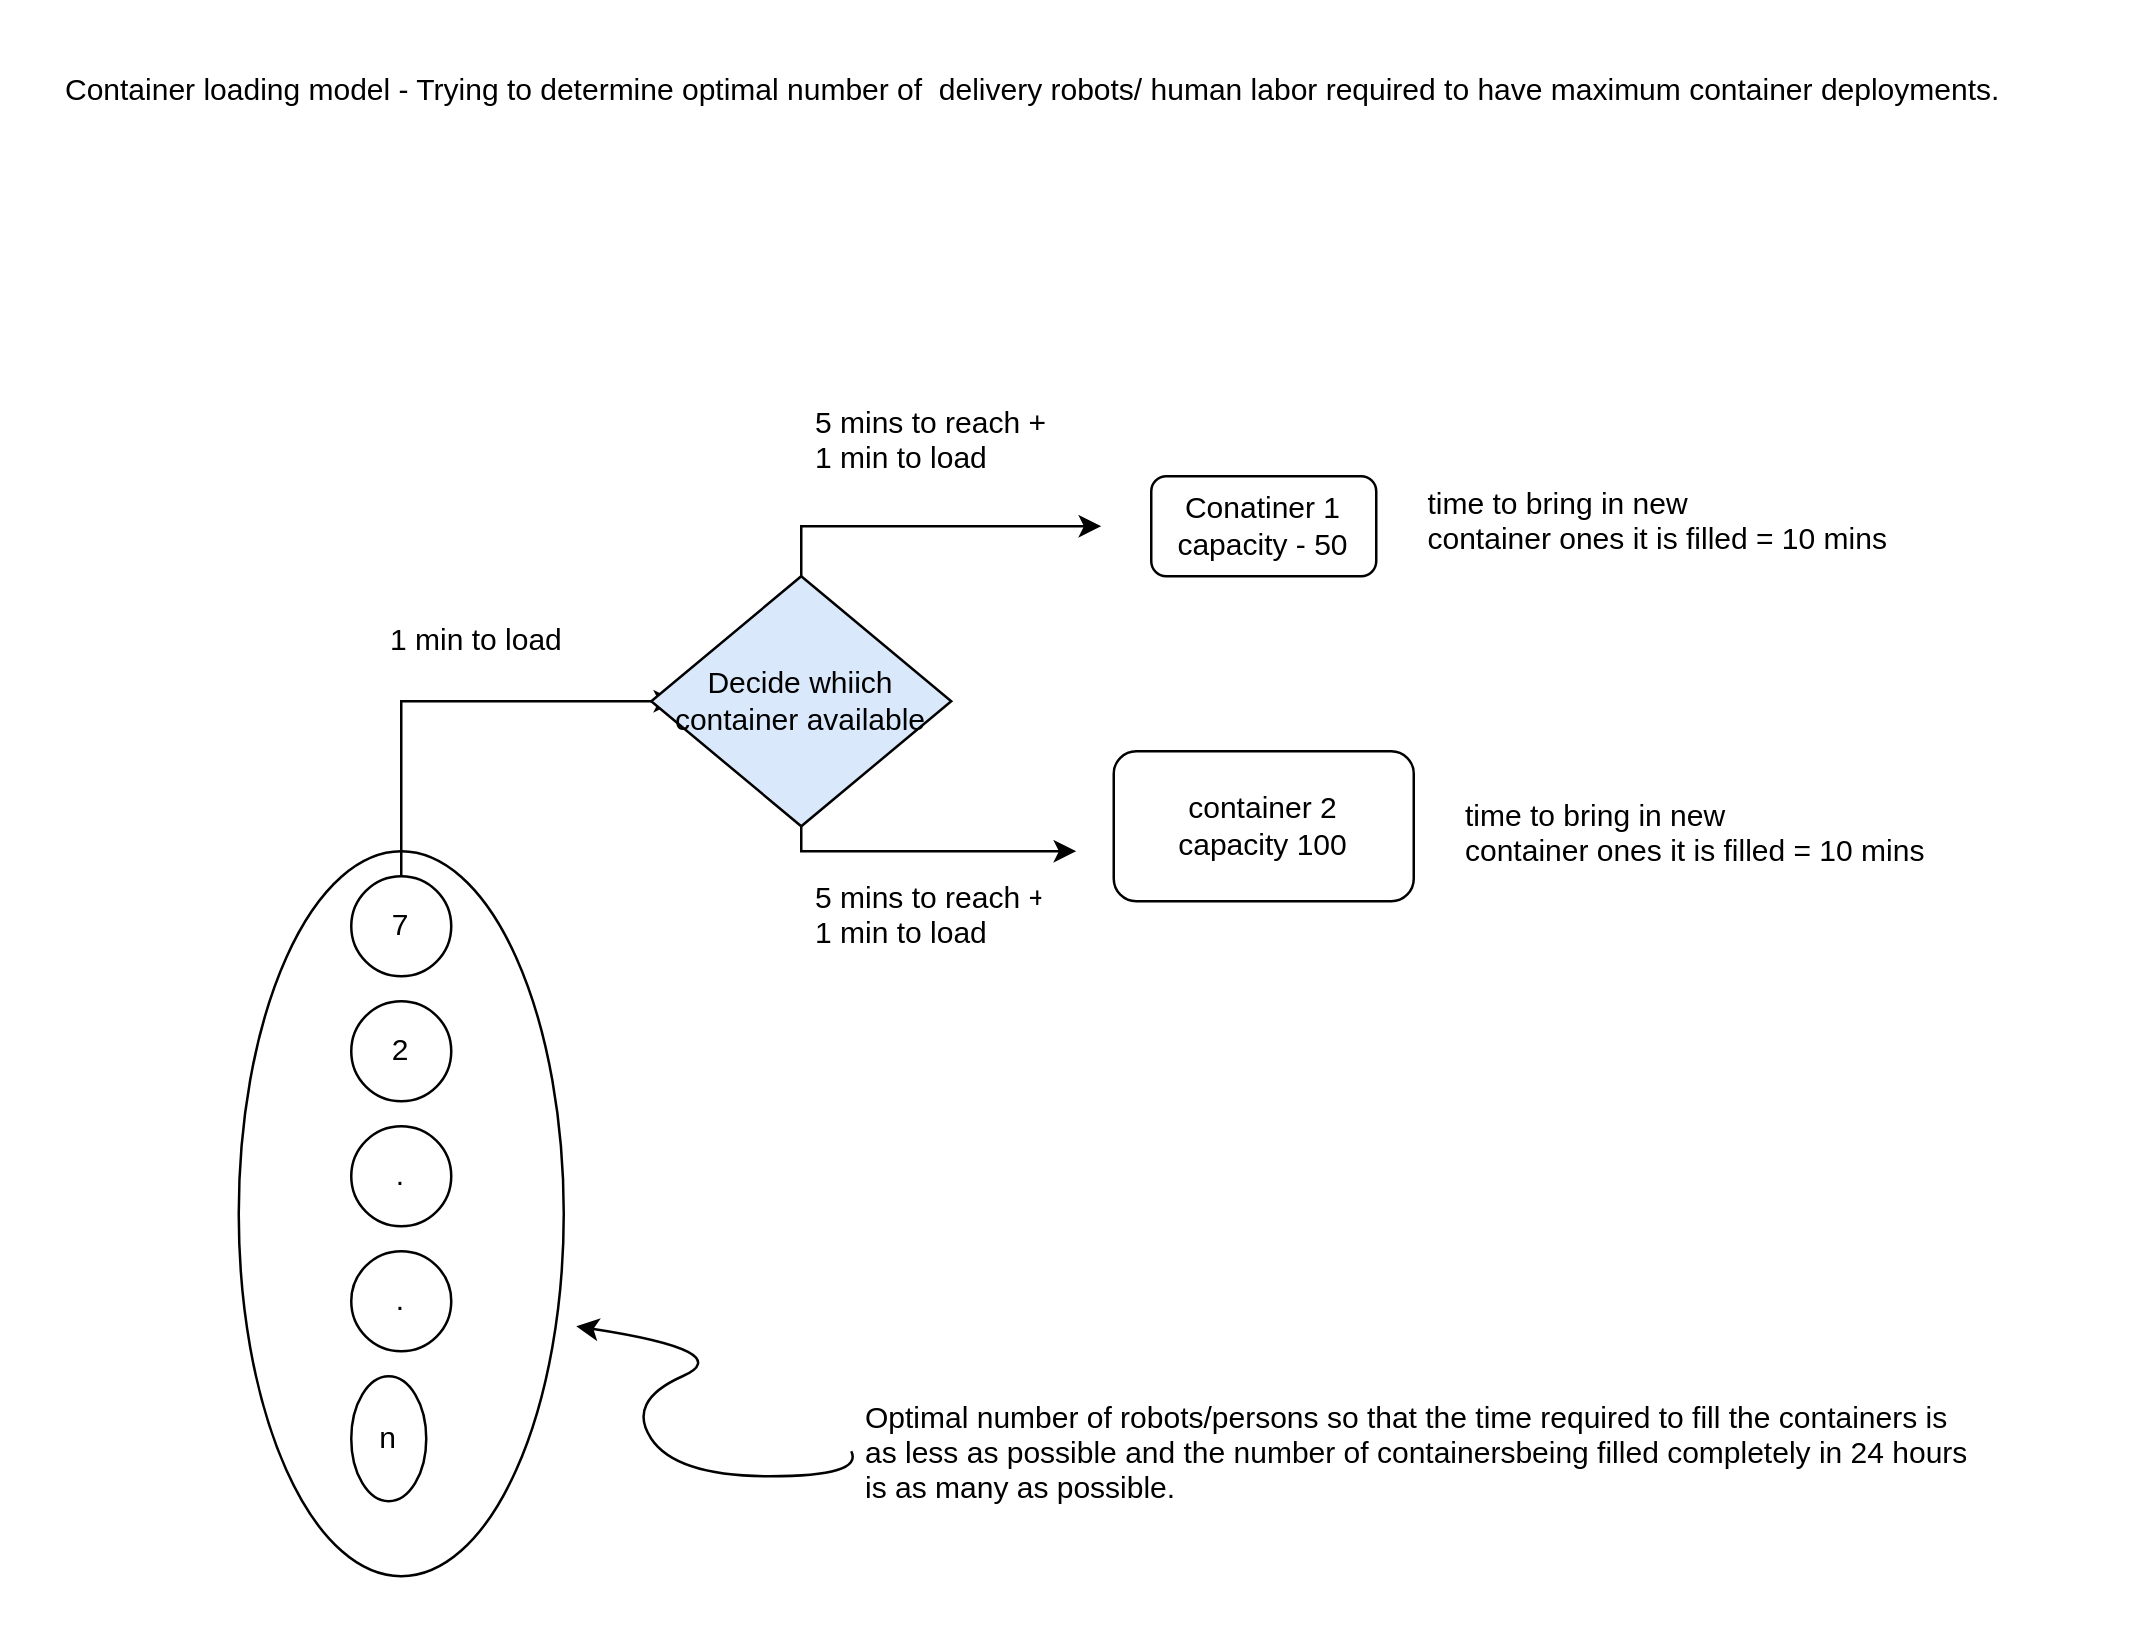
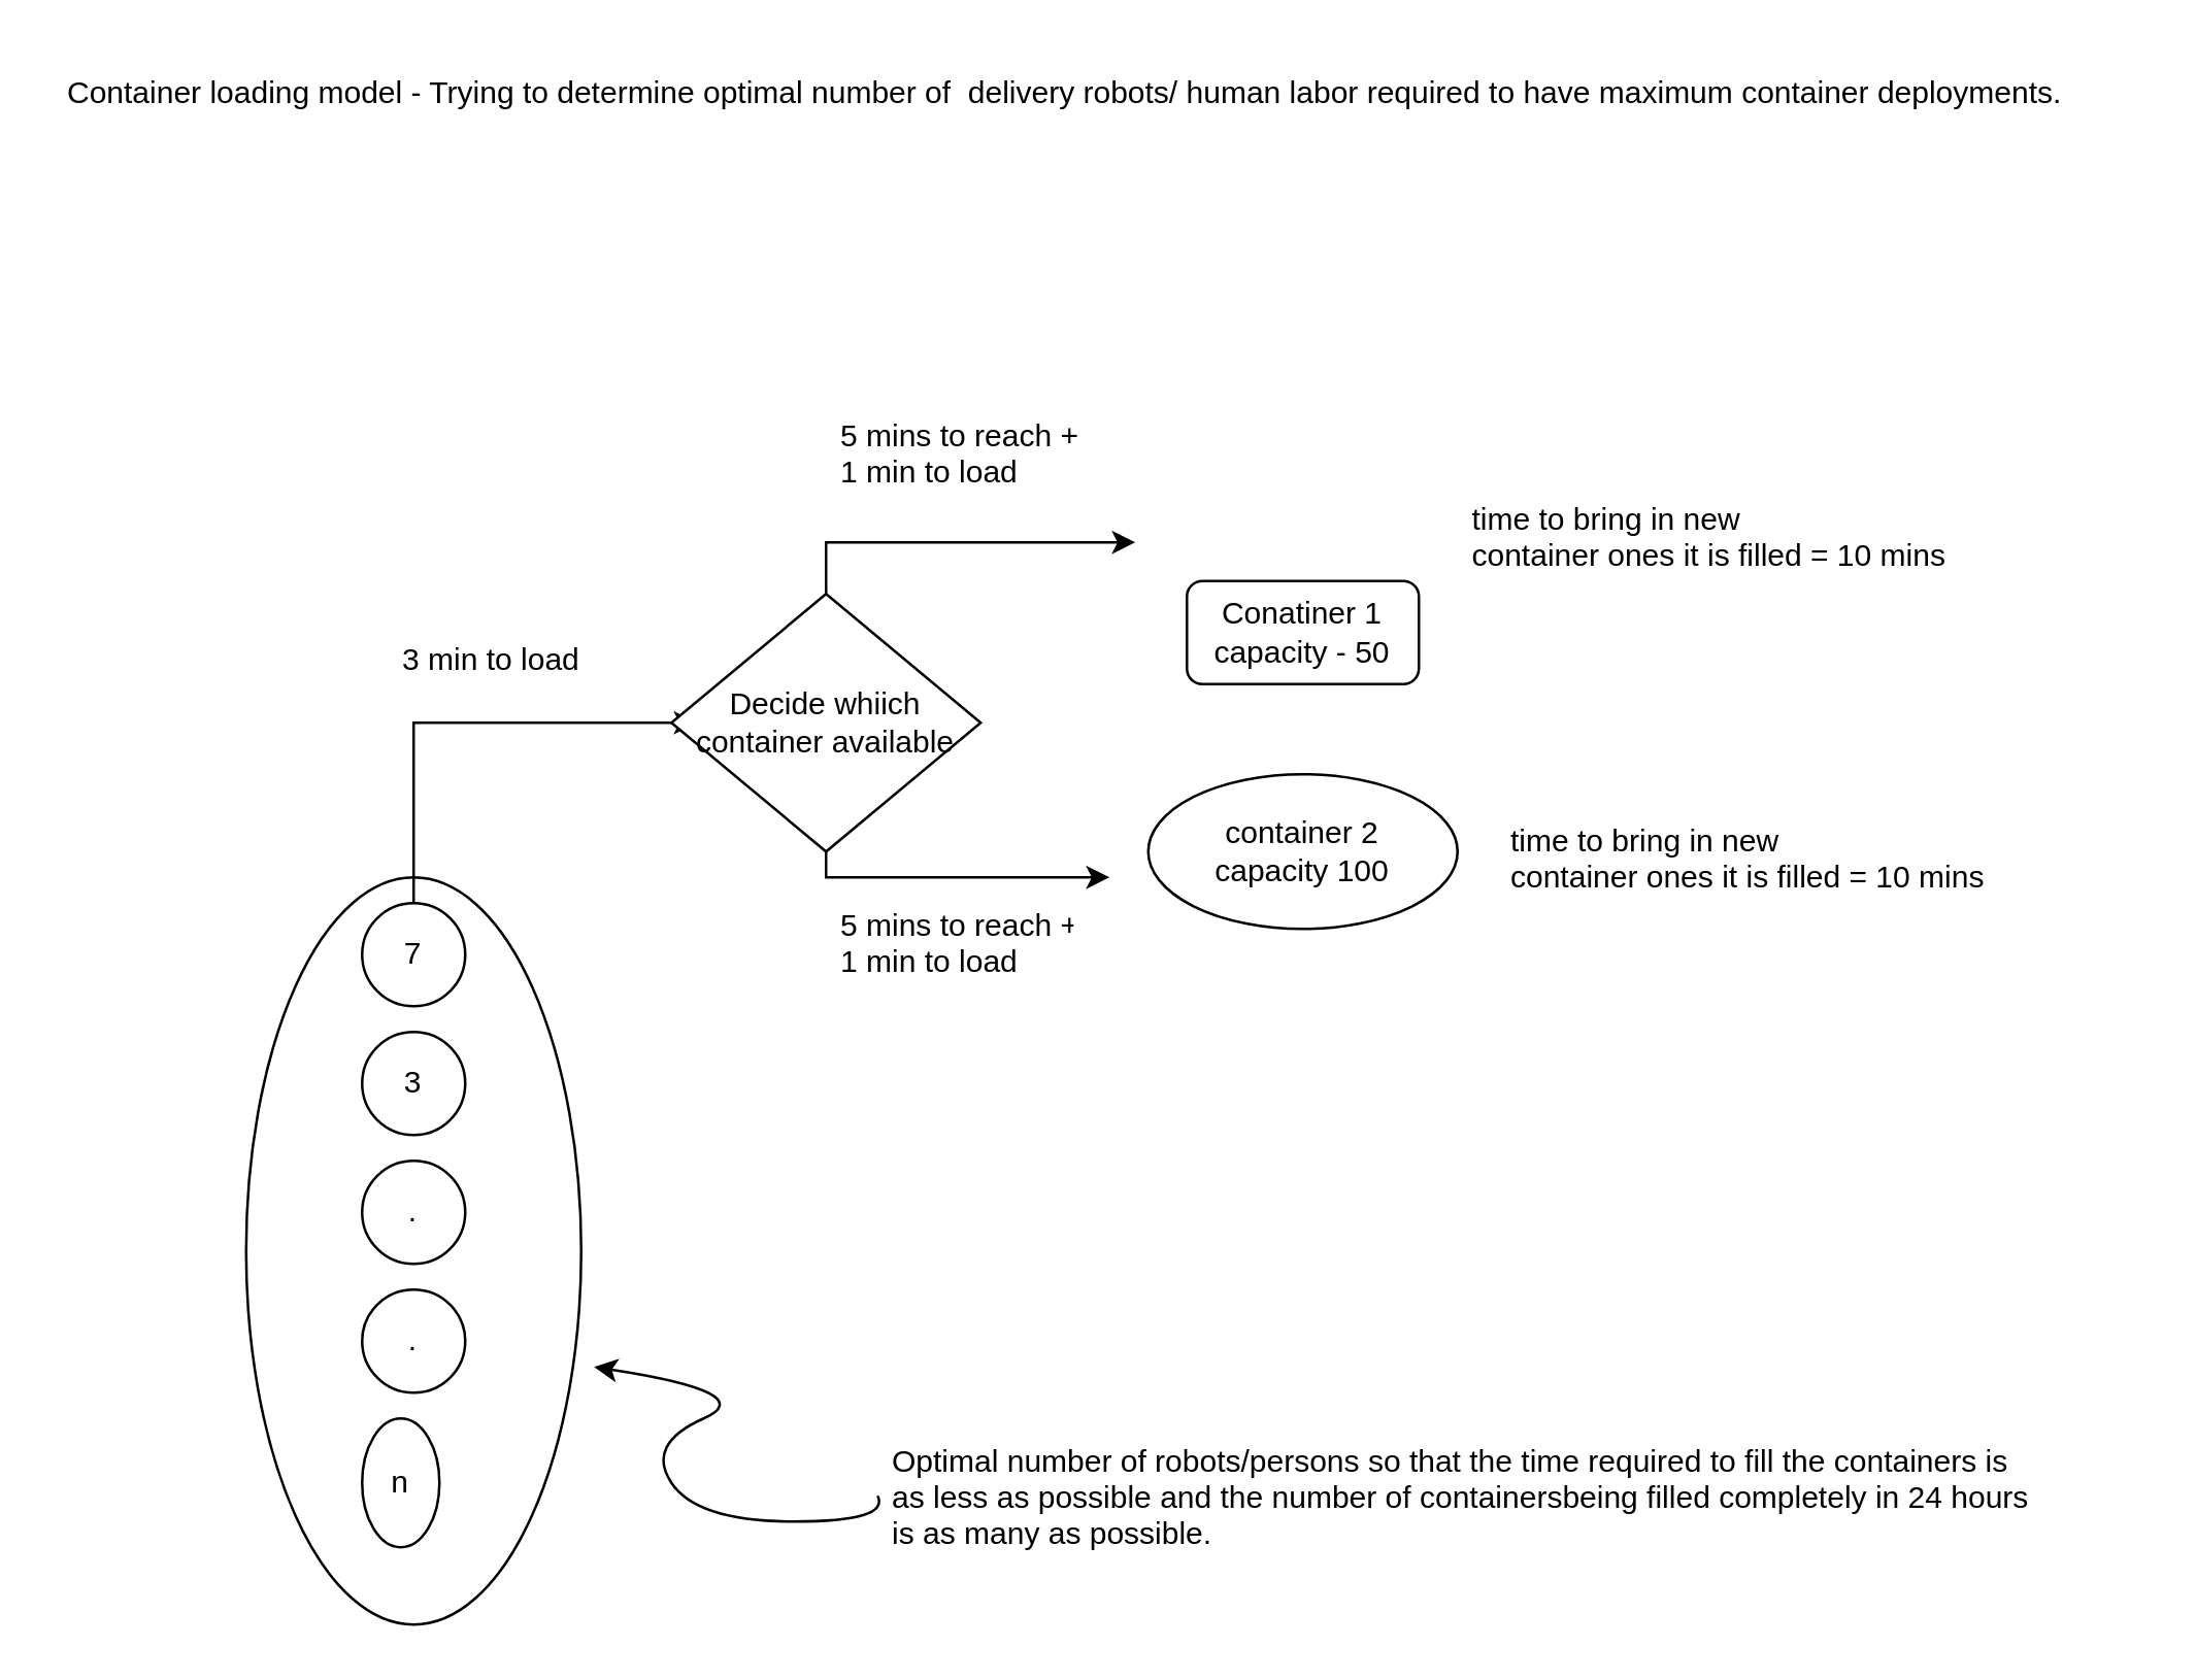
- <mxCell id="9" value="Conatiner 1&lt;br&gt;capacity - 50" style="rounded=1;whiteSpace=wrap;html=1;" vertex="1" parent="1"><mxGeometry x="460" y="190" width="90" height="40" as="geometry" /></mxCell>
+ <mxCell id="9" value="Conatiner 1&lt;br&gt;capacity - 50" style="rounded=1;whiteSpace=wrap;html=1;" vertex="1" parent="1"><mxGeometry x="460" y="225" width="90" height="40" as="geometry" /></mxCell>
- <mxCell id="8" value="1 min to load" style="text;strokeColor=none;fillColor=none;align=left;verticalAlign=middle;spacingLeft=4;spacingRight=4;overflow=hidden;points=[[0,0.5],[1,0.5]];portConstraint=eastwest;rotatable=0;" vertex="1" parent="1"><mxGeometry x="150" y="230" width="80" height="50" as="geometry" /></mxCell>
+ <mxCell id="8" value="3 min to load" style="text;strokeColor=none;fillColor=none;align=left;verticalAlign=middle;spacingLeft=4;spacingRight=4;overflow=hidden;points=[[0,0.5],[1,0.5]];portConstraint=eastwest;rotatable=0;" vertex="1" parent="1"><mxGeometry x="150" y="230" width="80" height="50" as="geometry" /></mxCell>
- <mxCell id="17" value="Decide whiich container available" style="rhombus;whiteSpace=wrap;html=1;fillColor=#dae8fc;" vertex="1" parent="1"><mxGeometry x="260" y="230" width="120" height="100" as="geometry" /></mxCell>
+ <mxCell id="17" value="Decide whiich container available" style="rhombus;whiteSpace=wrap;html=1;" vertex="1" parent="1"><mxGeometry x="260" y="230" width="120" height="100" as="geometry" /></mxCell>
- <mxCell id="10" value="container 2&lt;br&gt;capacity 100" style="rounded=1;whiteSpace=wrap;html=1;" vertex="1" parent="1"><mxGeometry x="445" y="300" width="120" height="60" as="geometry" /></mxCell>
+ <mxCell id="10" value="container 2&lt;br&gt;capacity 100" style="ellipse;whiteSpace=wrap;html=1;" vertex="1" parent="1"><mxGeometry x="445" y="300" width="120" height="60" as="geometry" /></mxCell>
- <mxCell id="3" value="2" style="ellipse;whiteSpace=wrap;html=1;aspect=fixed;" vertex="1" parent="1"><mxGeometry x="140" y="400" width="40" height="40" as="geometry" /></mxCell>
+ <mxCell id="3" value="3" style="ellipse;whiteSpace=wrap;html=1;aspect=fixed;" vertex="1" parent="1"><mxGeometry x="140" y="400" width="40" height="40" as="geometry" /></mxCell>
